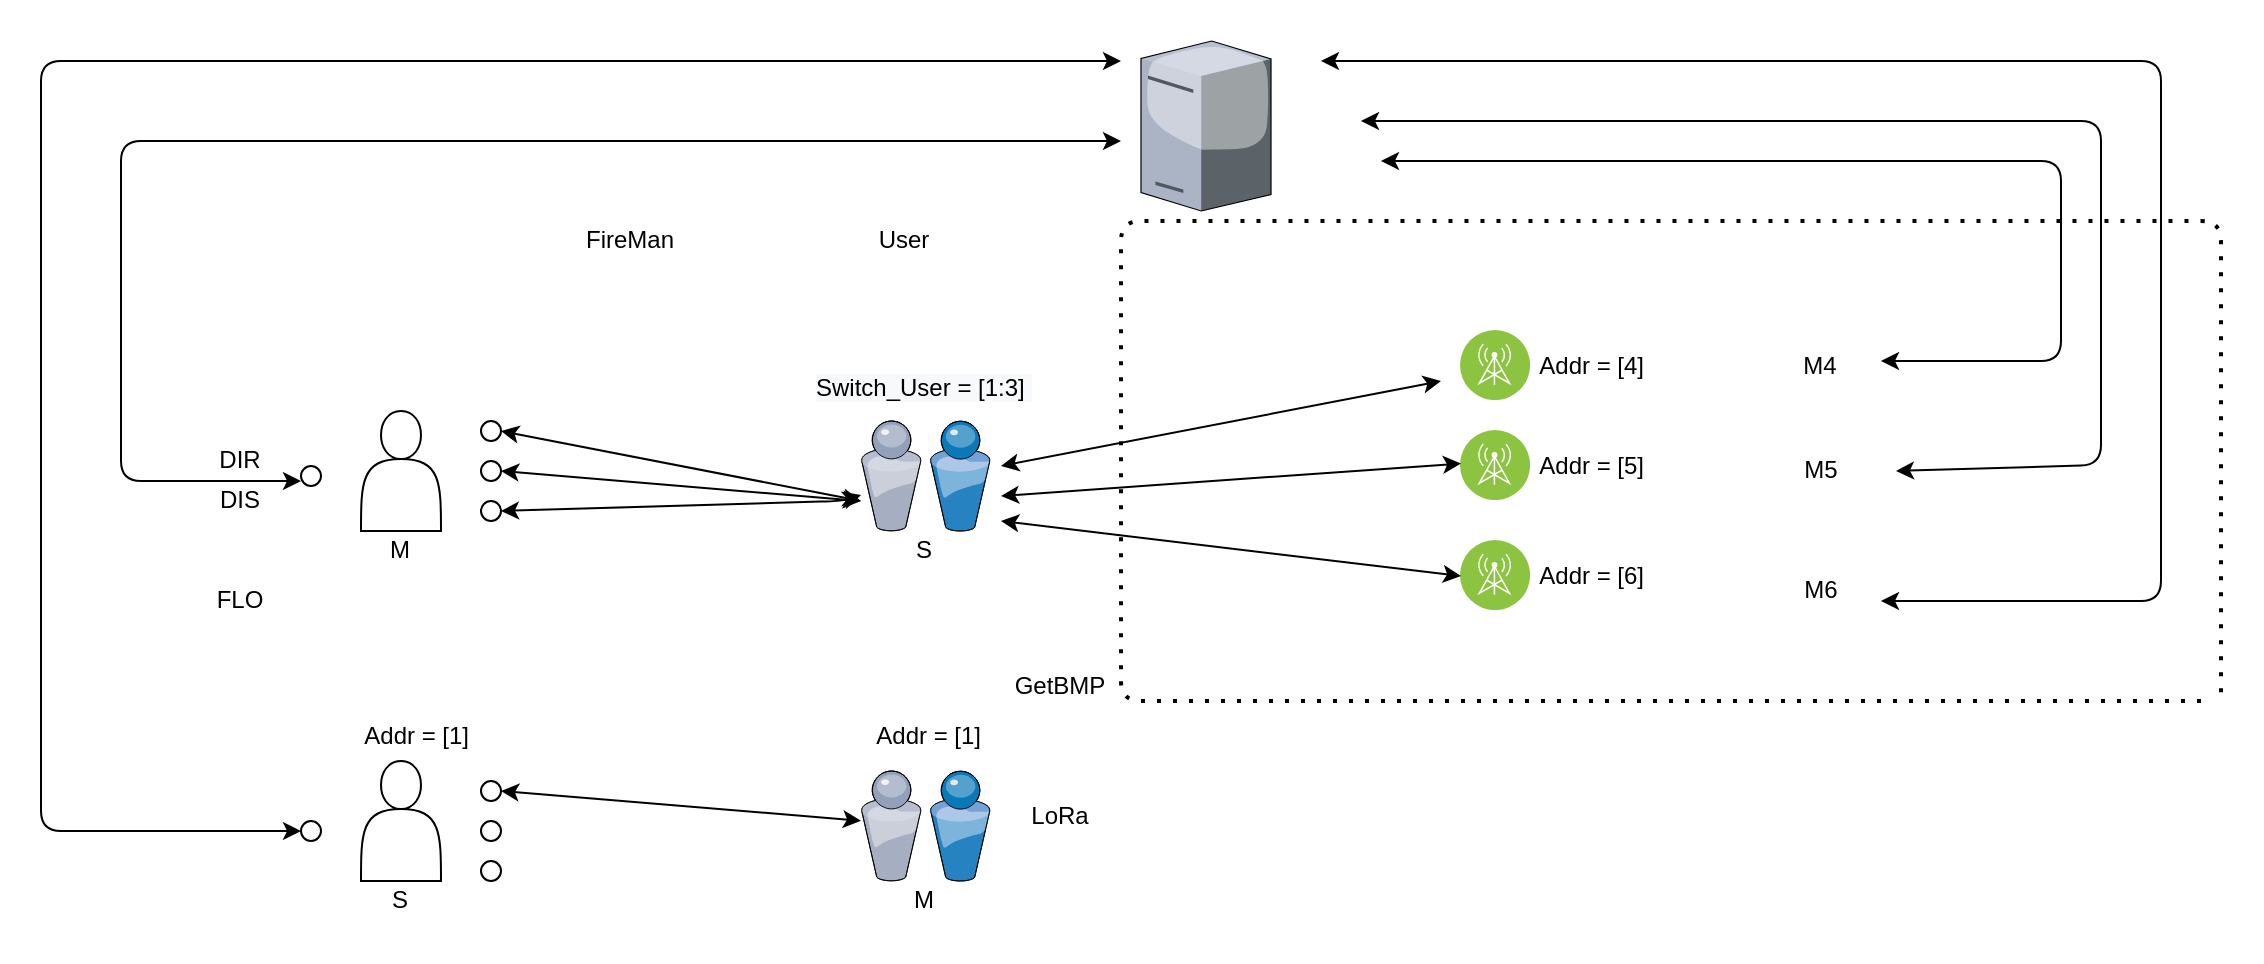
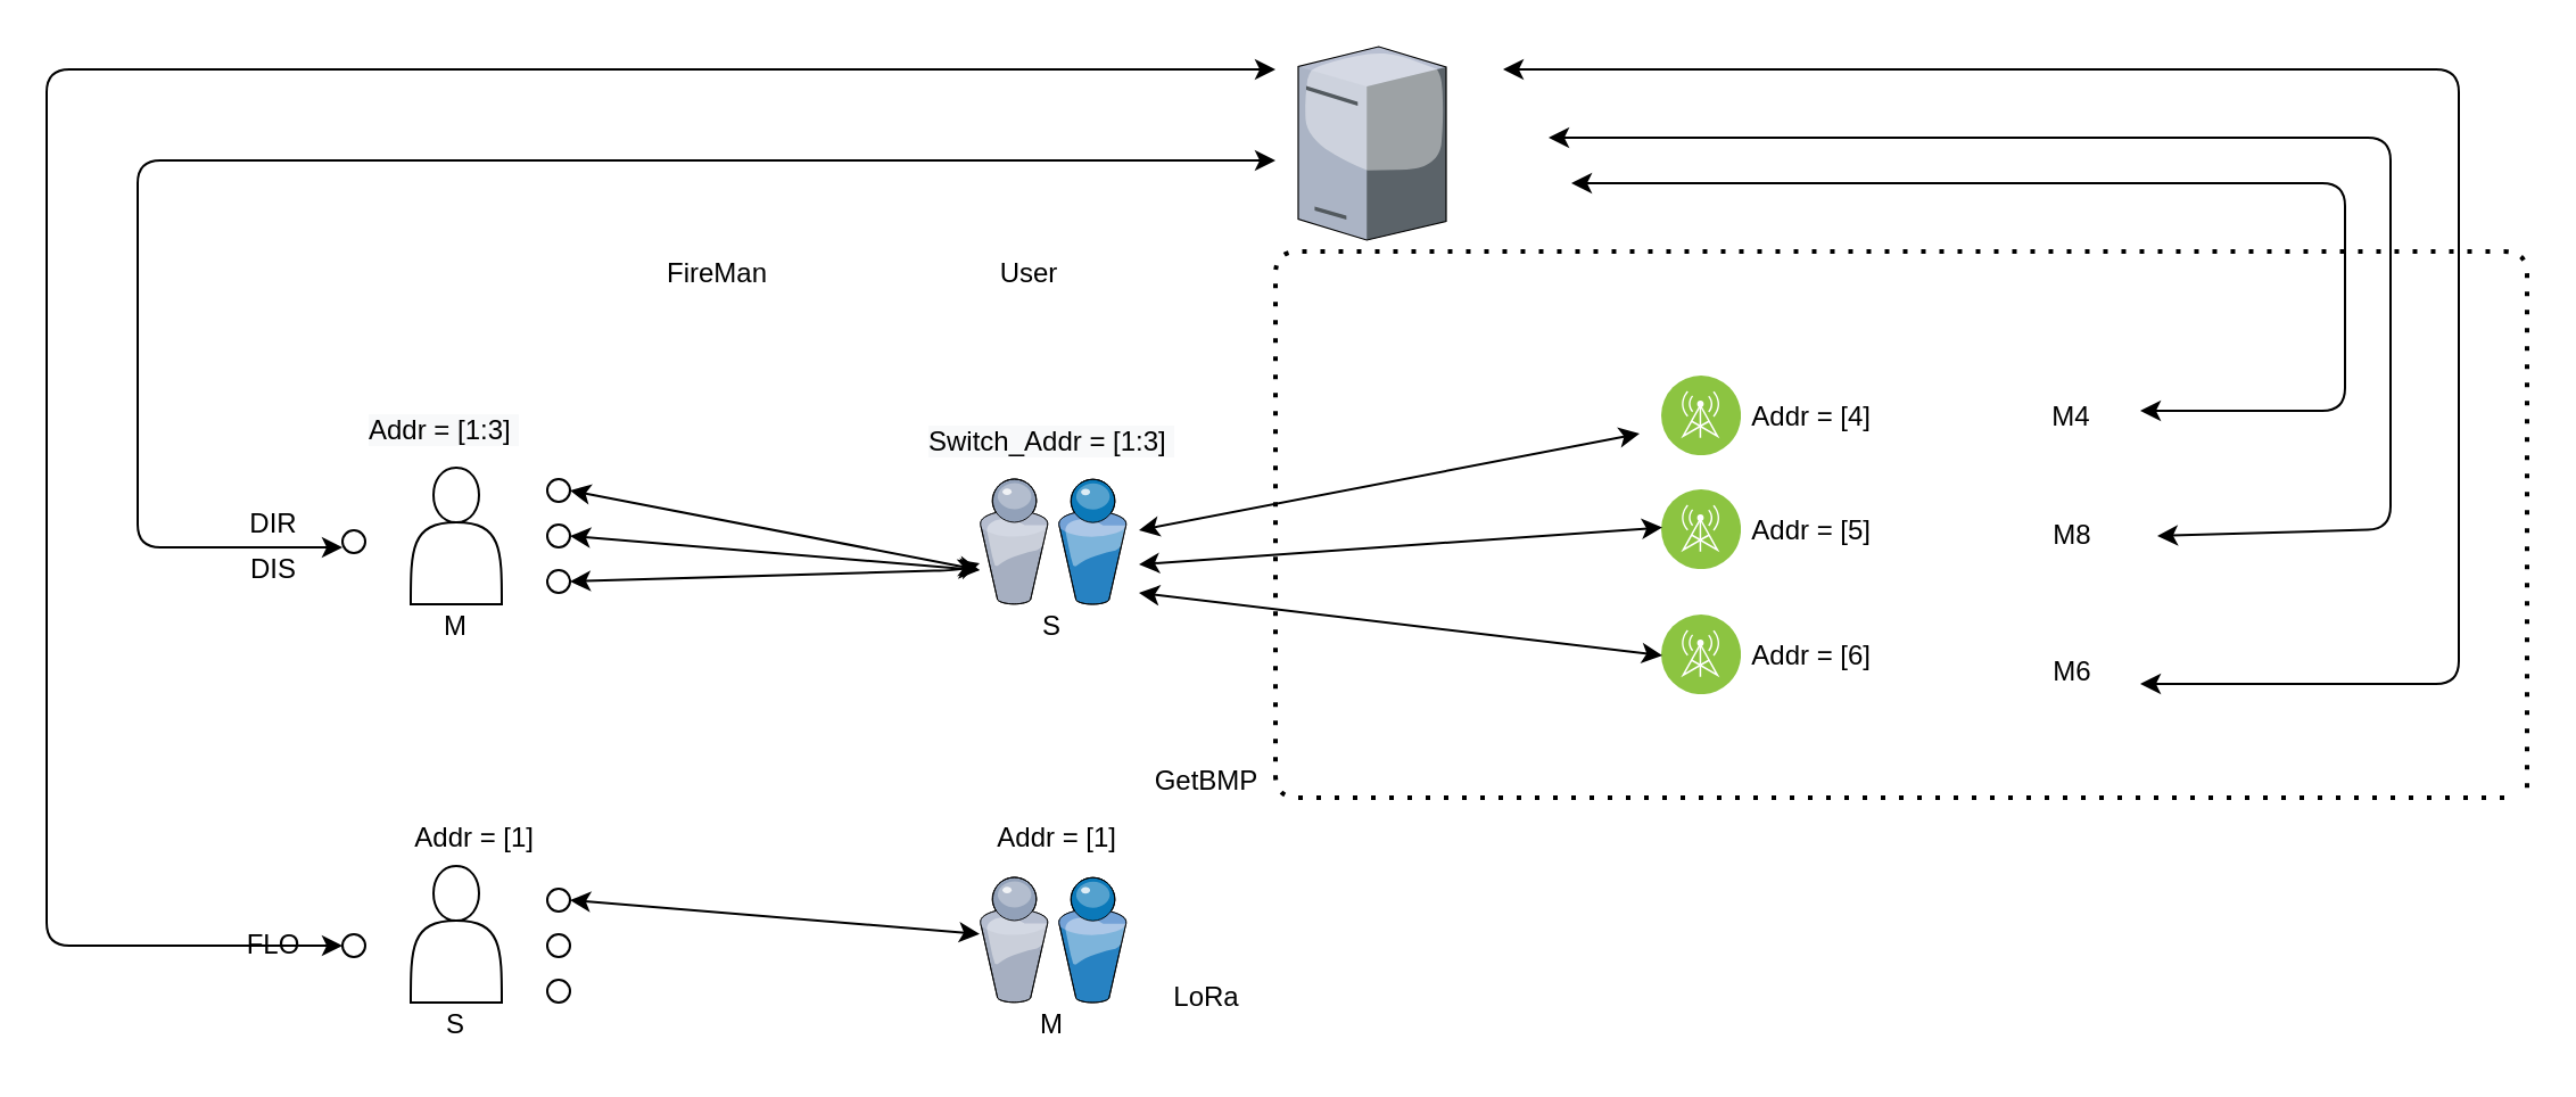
+ <mxCell id="25" value="&lt;span style=&quot;color: rgb(0 , 0 , 0) ; font-family: &amp;#34;helvetica&amp;#34; ; font-size: 12px ; font-style: normal ; font-weight: 400 ; letter-spacing: normal ; text-align: center ; text-indent: 0px ; text-transform: none ; word-spacing: 0px ; background-color: rgb(248 , 249 , 250) ; display: inline ; float: none&quot;&gt;Addr = [1:3]&amp;nbsp;&lt;/span&gt;" style="text;whiteSpace=wrap;html=1;" vertex="1" parent="1"><mxGeometry x="160" y="175" width="80" height="30" as="geometry" /></mxCell>
- <mxCell id="43" value="&lt;span style=&quot;color: rgb(0 , 0 , 0) ; font-family: &amp;#34;helvetica&amp;#34; ; font-size: 12px ; font-style: normal ; font-weight: 400 ; letter-spacing: normal ; text-align: center ; text-indent: 0px ; text-transform: none ; word-spacing: 0px ; background-color: rgb(248 , 249 , 250) ; display: inline ; float: none&quot;&gt;Switch_User = [1:3]&amp;nbsp;&lt;/span&gt;" style="text;whiteSpace=wrap;html=1;" vertex="1" parent="1"><mxGeometry x="406.21" y="180" width="119.19" height="30" as="geometry" /></mxCell>
+ <mxCell id="43" value="&lt;span style=&quot;color: rgb(0 , 0 , 0) ; font-family: &amp;#34;helvetica&amp;#34; ; font-size: 12px ; font-style: normal ; font-weight: 400 ; letter-spacing: normal ; text-align: center ; text-indent: 0px ; text-transform: none ; word-spacing: 0px ; background-color: rgb(248 , 249 , 250) ; display: inline ; float: none&quot;&gt;Switch_Addr = [1:3]&amp;nbsp;&lt;/span&gt;" style="text;whiteSpace=wrap;html=1;" vertex="1" parent="1"><mxGeometry x="406.21" y="180" width="119.19" height="30" as="geometry" /></mxCell>
- <mxCell id="36" value="M5" style="text;html=1;strokeColor=none;fillColor=none;align=center;verticalAlign=middle;whiteSpace=wrap;rounded=0;" vertex="1" parent="1"><mxGeometry x="872.5" y="225" width="75" height="20" as="geometry" /></mxCell>
+ <mxCell id="36" value="M8" style="text;html=1;strokeColor=none;fillColor=none;align=center;verticalAlign=middle;whiteSpace=wrap;rounded=0;" vertex="1" parent="1"><mxGeometry x="872.5" y="225" width="75" height="20" as="geometry" /></mxCell>
- <mxCell id="20" value="FLO" style="text;html=1;strokeColor=none;fillColor=none;align=center;verticalAlign=middle;whiteSpace=wrap;rounded=0;" vertex="1" parent="1"><mxGeometry x="100" y="290" width="40" height="20" as="geometry" /></mxCell>
+ <mxCell id="20" value="FLO" style="text;html=1;strokeColor=none;fillColor=none;align=center;verticalAlign=middle;whiteSpace=wrap;rounded=0;" vertex="1" parent="1"><mxGeometry x="100" y="405" width="40" height="20" as="geometry" /></mxCell>
- <mxCell id="21" value="LoRa" style="text;html=1;strokeColor=none;fillColor=none;align=center;verticalAlign=middle;whiteSpace=wrap;rounded=0;" vertex="1" parent="1"><mxGeometry x="510" y="397.5" width="40" height="20" as="geometry" /></mxCell>
+ <mxCell id="21" value="LoRa" style="text;html=1;strokeColor=none;fillColor=none;align=center;verticalAlign=middle;whiteSpace=wrap;rounded=0;" vertex="1" parent="1"><mxGeometry x="510" y="427.5" width="40" height="20" as="geometry" /></mxCell>
